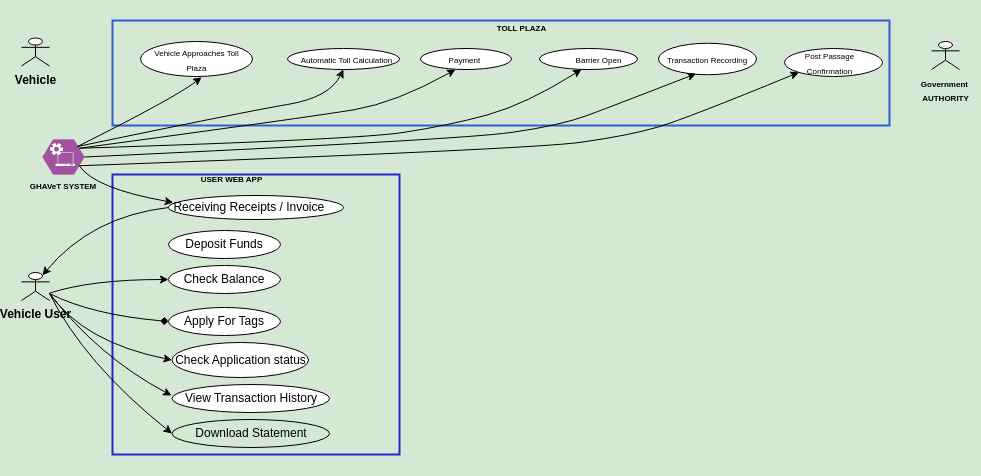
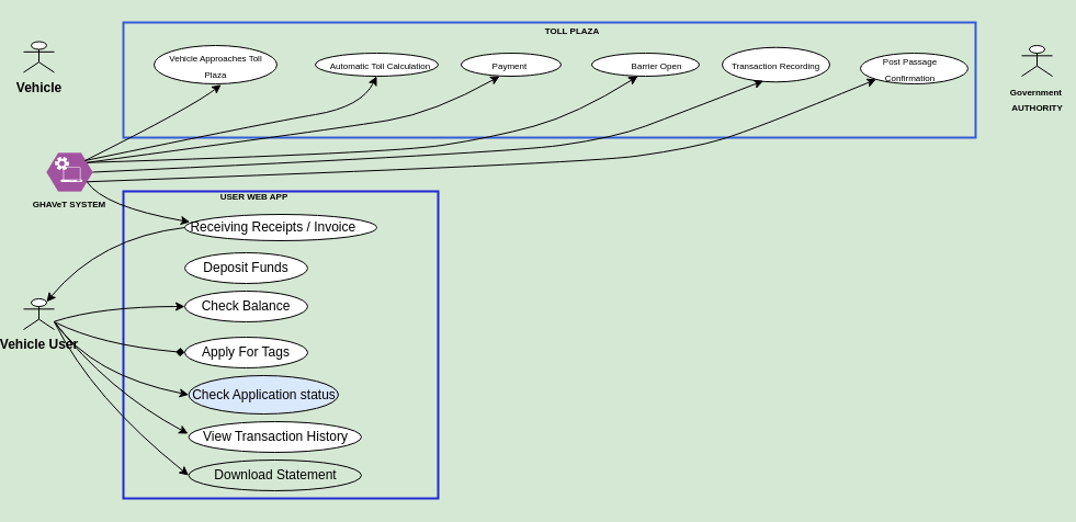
- <mxCell id="30" value="Check Application status" style="ellipse;whiteSpace=wrap;html=1;" parent="1" vertex="1"><mxGeometry x="170.5" y="342" width="136.5" height="35" as="geometry" /></mxCell>
+ <mxCell id="30" value="Check Application status" style="ellipse;whiteSpace=wrap;html=1;fillColor=#dae8fc;" parent="1" vertex="1"><mxGeometry x="170.5" y="342" width="136.5" height="35" as="geometry" /></mxCell>
